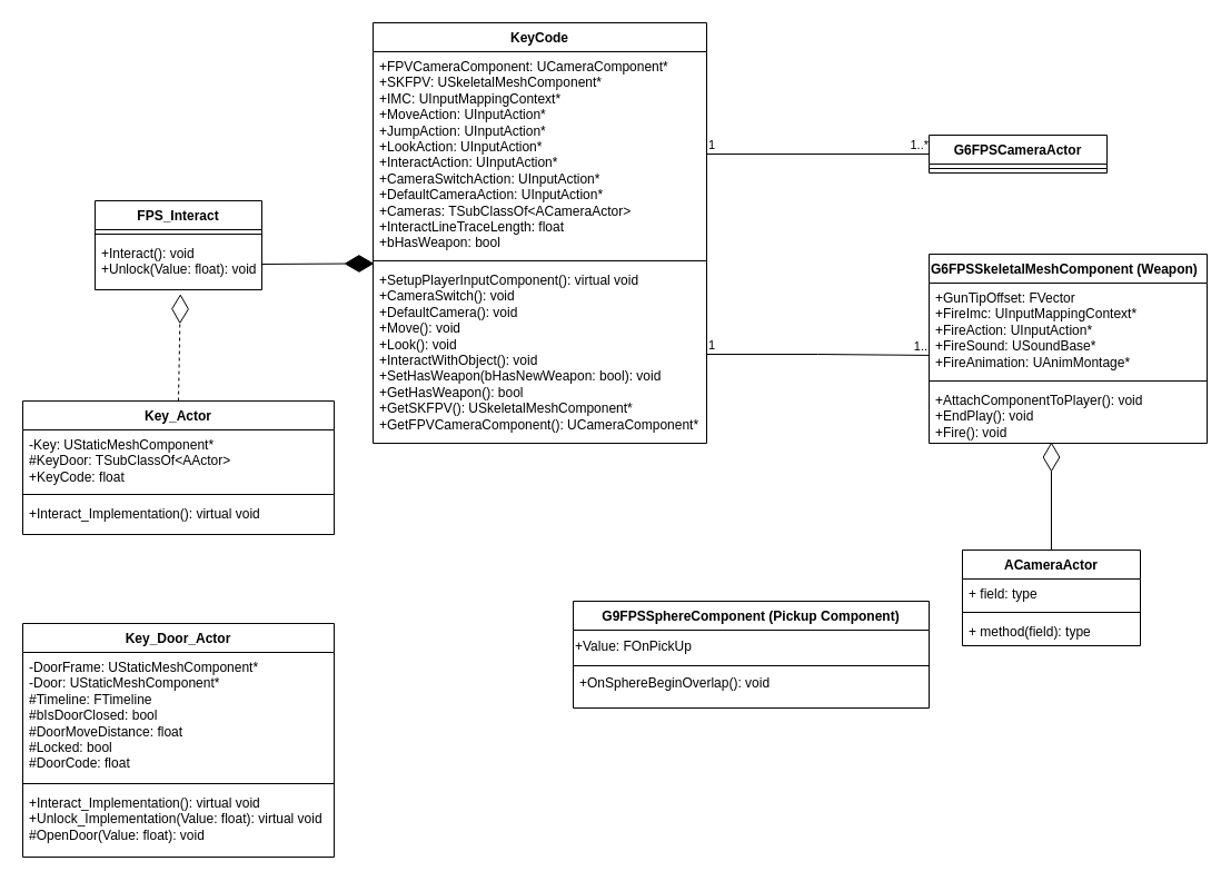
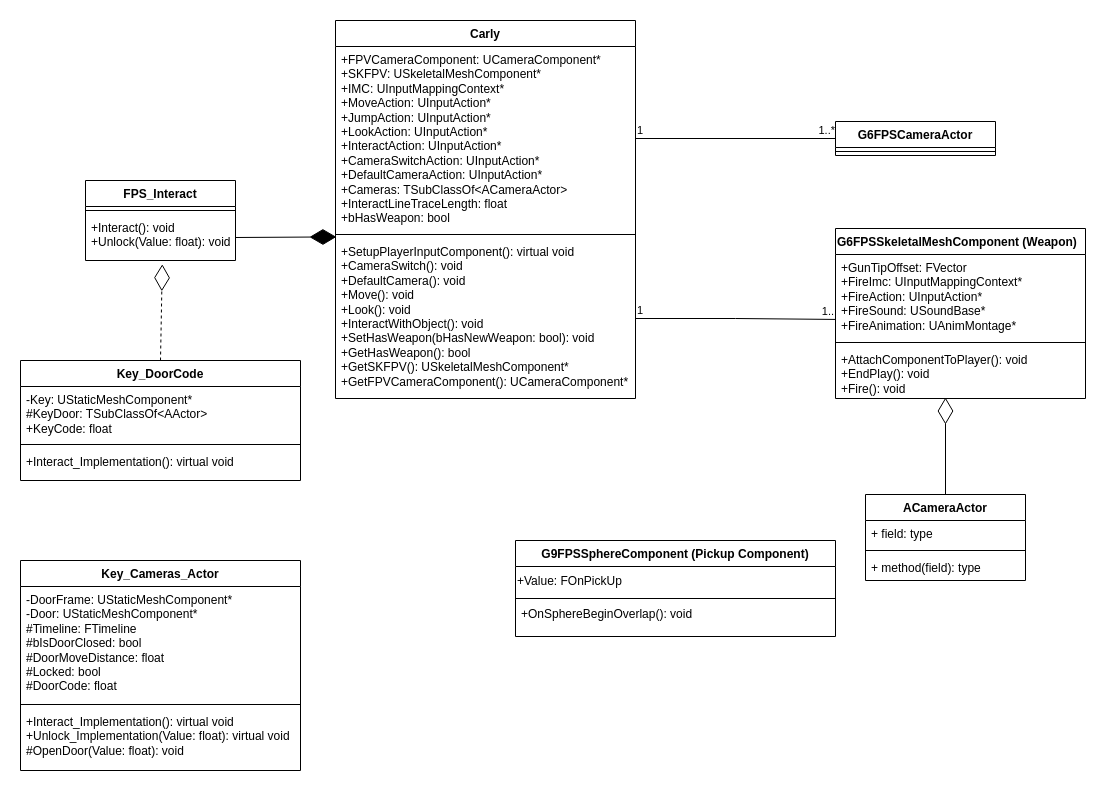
- <mxCell id="18" value="KeyCode" style="swimlane;fontStyle=1;align=center;verticalAlign=top;childLayout=stackLayout;horizontal=1;startSize=26;horizontalStack=0;resizeParent=1;resizeParentMax=0;resizeLast=0;collapsible=1;marginBottom=0;whiteSpace=wrap;html=1;" vertex="1" parent="1"><mxGeometry x="335" y="20" width="300" height="378" as="geometry" /></mxCell>
+ <mxCell id="18" value="Carly" style="swimlane;fontStyle=1;align=center;verticalAlign=top;childLayout=stackLayout;horizontal=1;startSize=26;horizontalStack=0;resizeParent=1;resizeParentMax=0;resizeLast=0;collapsible=1;marginBottom=0;whiteSpace=wrap;html=1;" vertex="1" parent="1"><mxGeometry x="335" y="20" width="300" height="378" as="geometry" /></mxCell>
- <mxCell id="10" value="Key_Actor" style="swimlane;fontStyle=1;align=center;verticalAlign=top;childLayout=stackLayout;horizontal=1;startSize=26;horizontalStack=0;resizeParent=1;resizeParentMax=0;resizeLast=0;collapsible=1;marginBottom=0;whiteSpace=wrap;html=1;" vertex="1" parent="1"><mxGeometry x="20" y="360" width="280" height="120" as="geometry" /></mxCell>
+ <mxCell id="10" value="Key_DoorCode" style="swimlane;fontStyle=1;align=center;verticalAlign=top;childLayout=stackLayout;horizontal=1;startSize=26;horizontalStack=0;resizeParent=1;resizeParentMax=0;resizeLast=0;collapsible=1;marginBottom=0;whiteSpace=wrap;html=1;" vertex="1" parent="1"><mxGeometry x="20" y="360" width="280" height="120" as="geometry" /></mxCell>
- <mxCell id="14" value="Key_Door_Actor" style="swimlane;fontStyle=1;align=center;verticalAlign=top;childLayout=stackLayout;horizontal=1;startSize=26;horizontalStack=0;resizeParent=1;resizeParentMax=0;resizeLast=0;collapsible=1;marginBottom=0;whiteSpace=wrap;html=1;" vertex="1" parent="1"><mxGeometry x="20" y="560" width="280" height="210" as="geometry" /></mxCell>
+ <mxCell id="14" value="Key_Cameras_Actor" style="swimlane;fontStyle=1;align=center;verticalAlign=top;childLayout=stackLayout;horizontal=1;startSize=26;horizontalStack=0;resizeParent=1;resizeParentMax=0;resizeLast=0;collapsible=1;marginBottom=0;whiteSpace=wrap;html=1;" vertex="1" parent="1"><mxGeometry x="20" y="560" width="280" height="210" as="geometry" /></mxCell>
